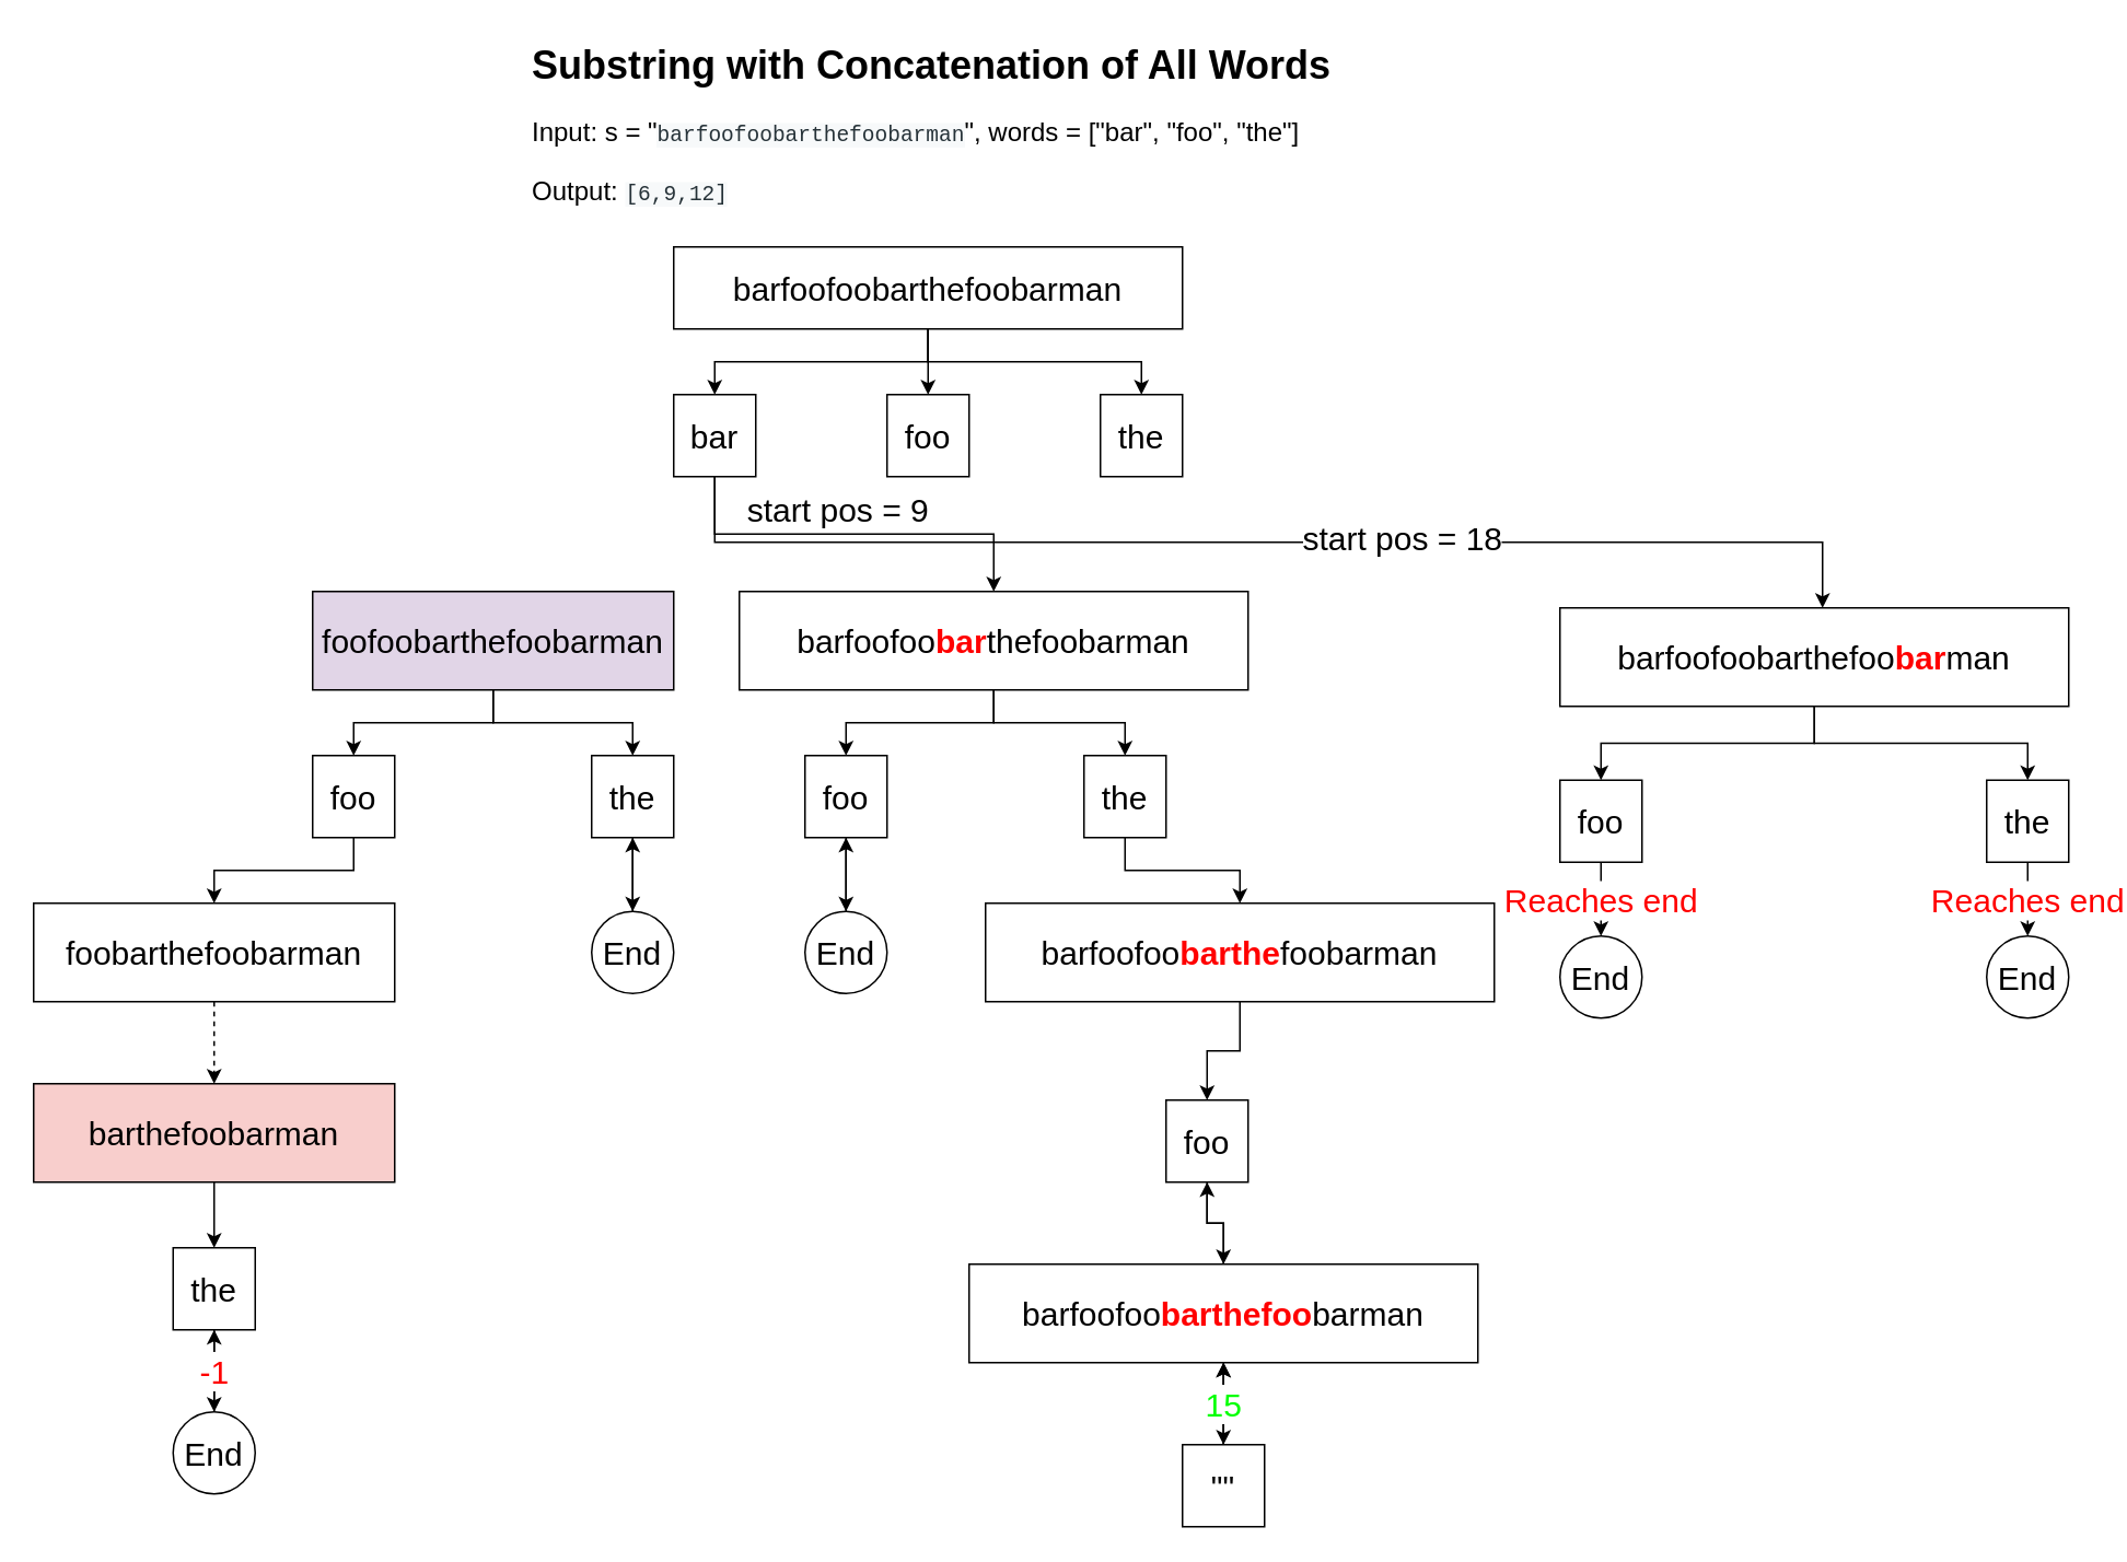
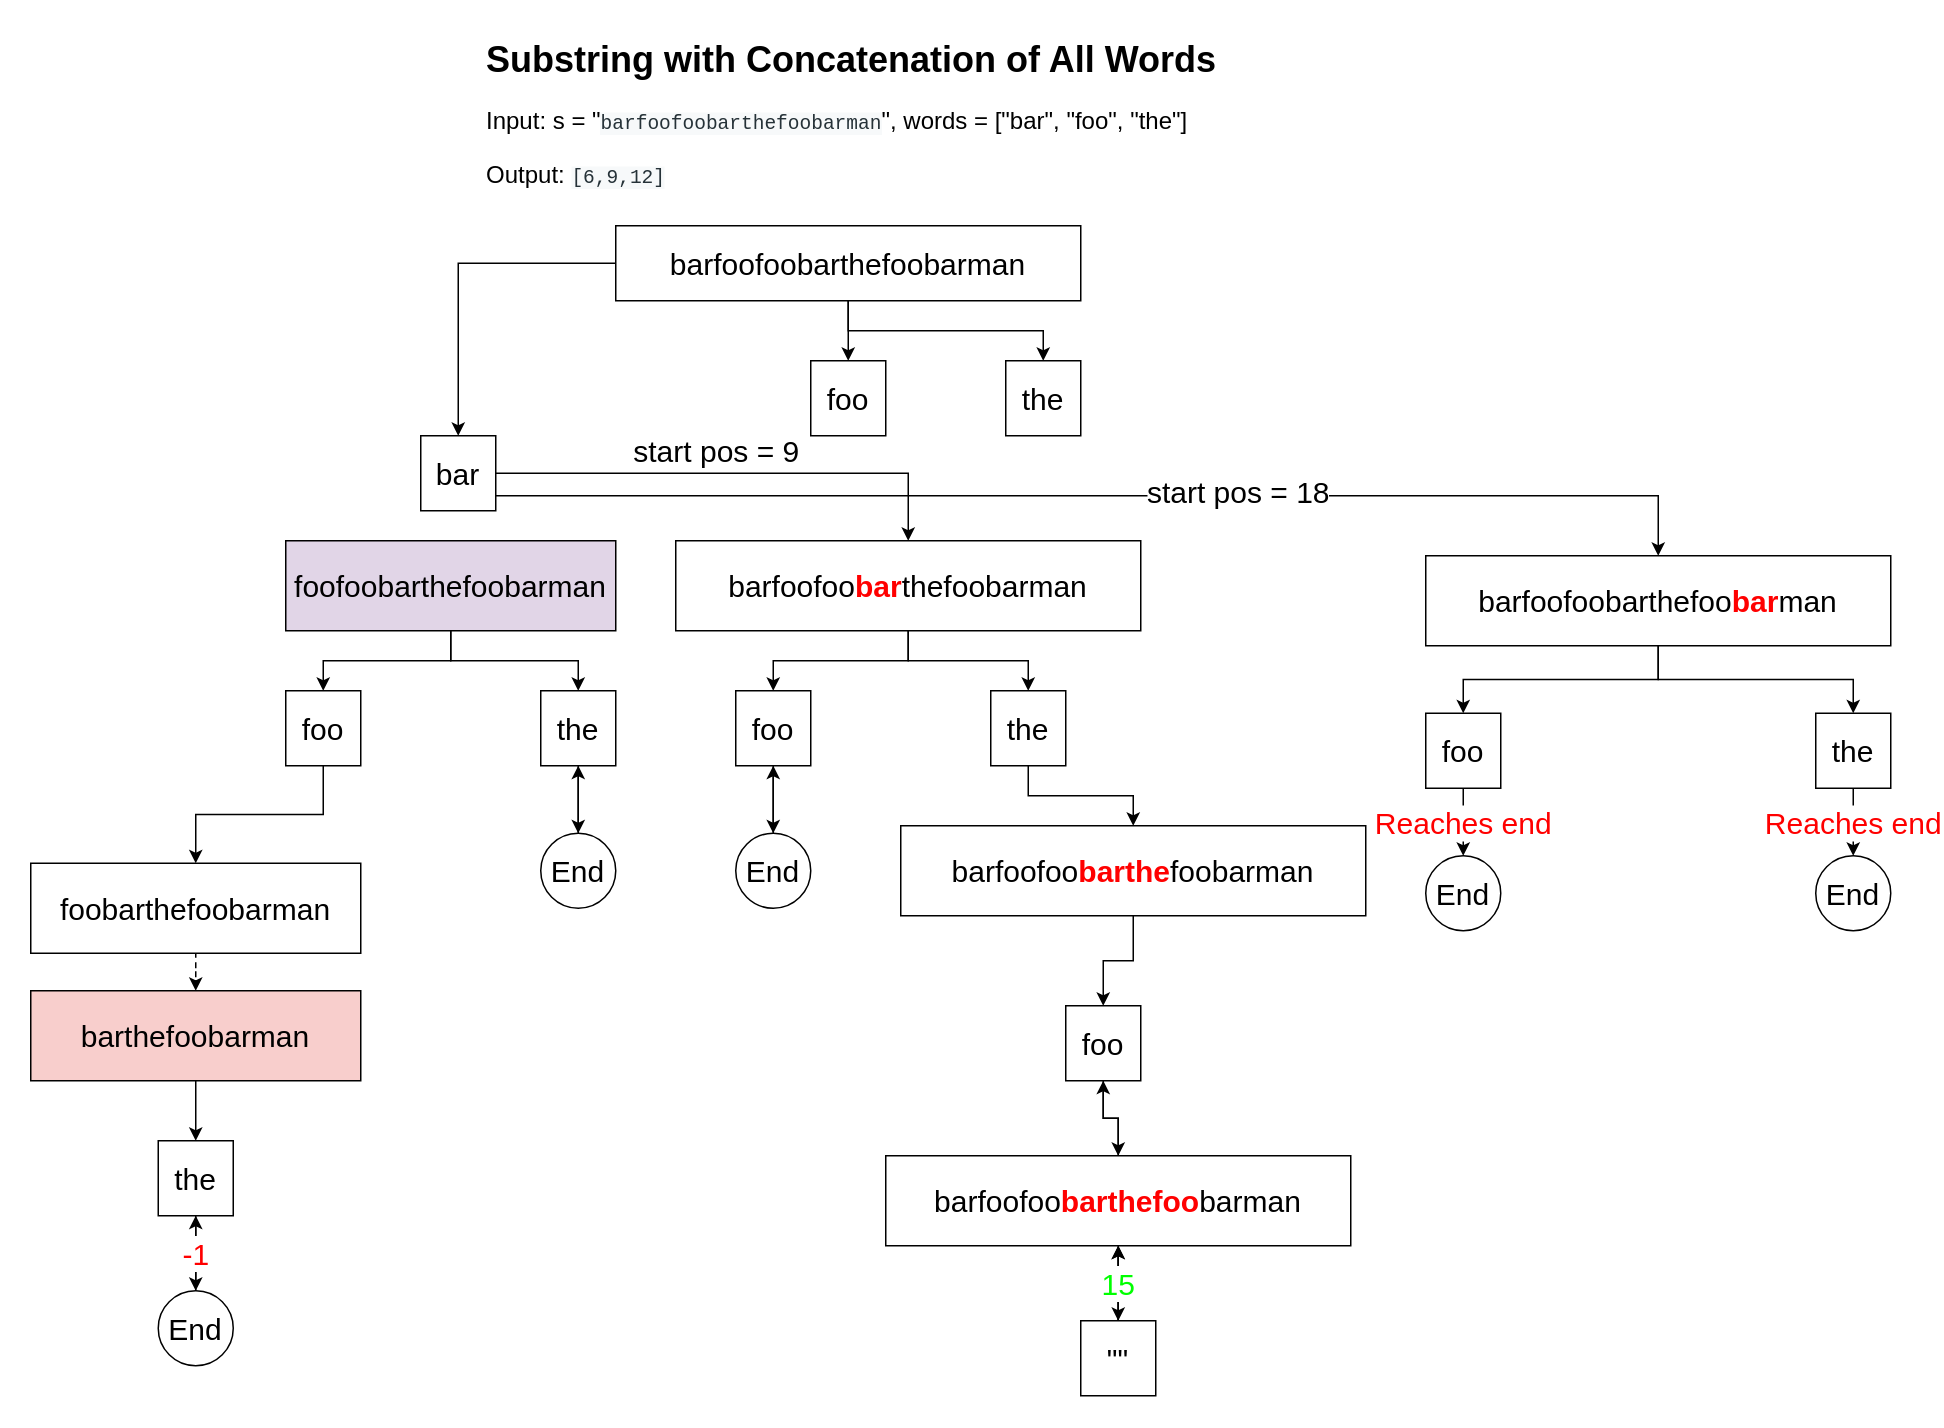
- <mxCell id="10" value="bar" style="whiteSpace=wrap;html=1;aspect=fixed;fontSize=20;" vertex="1" parent="1"><mxGeometry x="410" y="240" width="50" height="50" as="geometry" /></mxCell>
+ <mxCell id="10" value="bar" style="whiteSpace=wrap;html=1;aspect=fixed;fontSize=20;" vertex="1" parent="1"><mxGeometry x="280" y="290" width="50" height="50" as="geometry" /></mxCell>
- <mxCell id="19" value="&lt;span style=&quot;&quot;&gt;foobarthefoobarman&lt;/span&gt;" style="rounded=0;whiteSpace=wrap;html=1;fontSize=20;" vertex="1" parent="1"><mxGeometry x="20" y="550" width="220" height="60" as="geometry" /></mxCell>
+ <mxCell id="19" value="&lt;span style=&quot;&quot;&gt;foobarthefoobarman&lt;/span&gt;" style="rounded=0;whiteSpace=wrap;html=1;fontSize=20;" vertex="1" parent="1"><mxGeometry x="20" y="575" width="220" height="60" as="geometry" /></mxCell>
